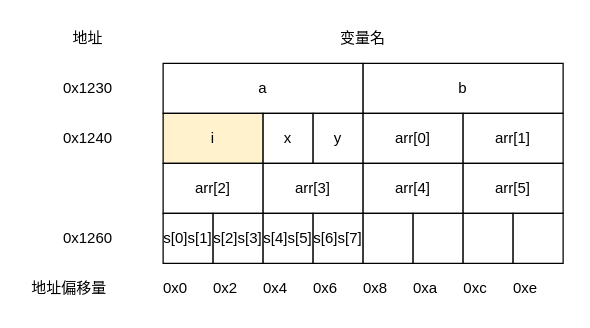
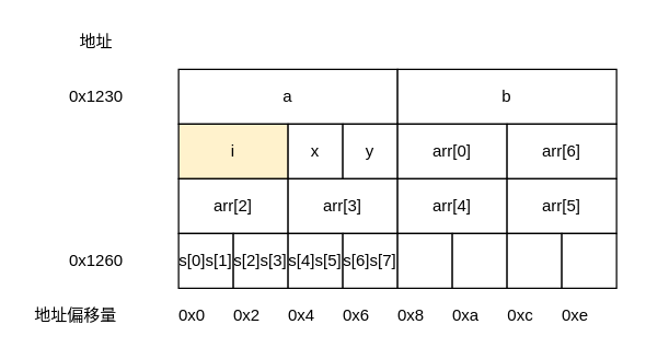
- <mxCell id="21" value="变量名" style="text;html=1;strokeColor=none;fillColor=none;align=center;verticalAlign=middle;whiteSpace=wrap;rounded=0;" vertex="1" parent="1"><mxGeometry x="270" y="20" width="40" height="20" as="geometry" /></mxCell>
- <mxCell id="24" value="0x1240" style="text;html=1;strokeColor=none;fillColor=none;align=center;verticalAlign=middle;whiteSpace=wrap;rounded=0;" vertex="1" parent="1"><mxGeometry y="100" width="40" height="20" as="geometry" x="50" /></mxCell>
- <mxCell id="8" value="arr[1]" style="rounded=0;whiteSpace=wrap;html=1;" vertex="1" parent="1"><mxGeometry x="370" y="90" width="80" height="40" as="geometry" /></mxCell>
+ <mxCell id="8" value="arr[6]" style="rounded=0;whiteSpace=wrap;html=1;" vertex="1" parent="1"><mxGeometry x="370" y="90" width="80" height="40" as="geometry" /></mxCell>
